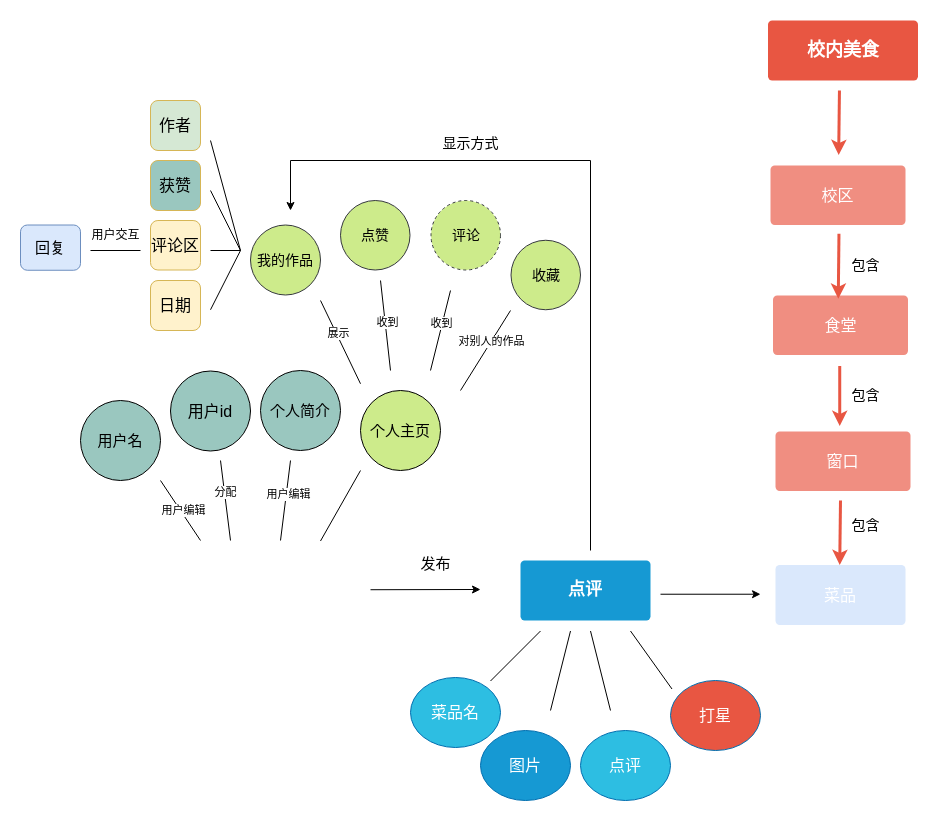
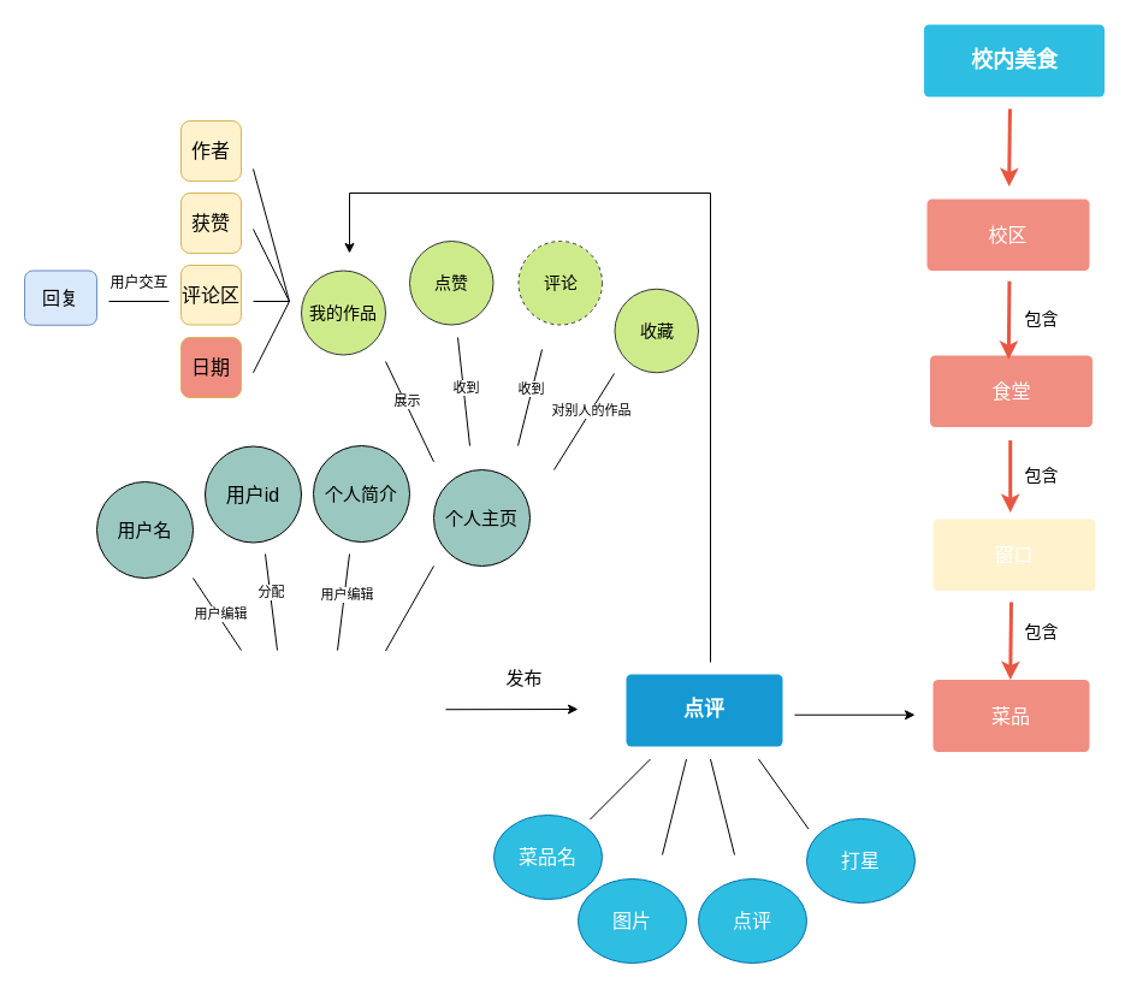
- <mxCell id="3" value="&lt;font style=&quot;font-size: 18px;&quot;&gt;校内美食&lt;/font&gt;" style="rounded=1;whiteSpace=wrap;html=1;shadow=0;labelBackgroundColor=none;strokeColor=none;strokeWidth=3;fillColor=#e85642;fontFamily=Helvetica;fontSize=14;fontColor=#FFFFFF;align=center;spacing=5;fontStyle=1;arcSize=7;perimeterSpacing=2;" parent="1" vertex="1"><mxGeometry x="767.5" y="20" width="150" height="60" as="geometry" /></mxCell>
+ <mxCell id="3" value="&lt;font style=&quot;font-size: 18px;&quot;&gt;校内美食&lt;/font&gt;" style="rounded=1;whiteSpace=wrap;html=1;shadow=0;labelBackgroundColor=none;strokeColor=none;strokeWidth=3;fillColor=#2dbee2;fontFamily=Helvetica;fontSize=14;fontColor=#FFFFFF;align=center;spacing=5;fontStyle=1;arcSize=7;perimeterSpacing=2;" parent="1" vertex="1"><mxGeometry x="767.5" y="20" width="150" height="60" as="geometry" /></mxCell>
- <mxCell id="52" value="&lt;font style=&quot;font-size: 16px;&quot;&gt;作者&lt;/font&gt;" style="rounded=1;whiteSpace=wrap;html=1;fillColor=#d5e8d4;strokeColor=#d6b656;" vertex="1" parent="1"><mxGeometry x="150" y="100" width="50" height="50" as="geometry" /></mxCell>
+ <mxCell id="52" value="&lt;font style=&quot;font-size: 16px;&quot;&gt;作者&lt;/font&gt;" style="rounded=1;whiteSpace=wrap;html=1;fillColor=#fff2cc;strokeColor=#d6b656;" vertex="1" parent="1"><mxGeometry x="150" y="100" width="50" height="50" as="geometry" /></mxCell>
- <mxCell id="54" value="&lt;font style=&quot;font-size: 14px;&quot;&gt;显示方式&lt;/font&gt;" style="text;html=1;align=center;verticalAlign=middle;resizable=0;points=[];autosize=1;strokeColor=none;fillColor=none;" vertex="1" parent="1"><mxGeometry x="430" y="128" width="80" height="30" as="geometry" /></mxCell>
- <mxCell id="51" value="&lt;span style=&quot;font-size: 16px;&quot;&gt;获赞&lt;/span&gt;" style="rounded=1;whiteSpace=wrap;html=1;fillColor=#9ac7bf;strokeColor=#d6b656;" vertex="1" parent="1"><mxGeometry x="150" y="160" width="50" height="50" as="geometry" /></mxCell>
+ <mxCell id="51" value="&lt;span style=&quot;font-size: 16px;&quot;&gt;获赞&lt;/span&gt;" style="rounded=1;whiteSpace=wrap;html=1;fillColor=#fff2cc;strokeColor=#d6b656;" vertex="1" parent="1"><mxGeometry x="150" y="160" width="50" height="50" as="geometry" /></mxCell>
- <mxCell id="50" value="&lt;font style=&quot;font-size: 16px;&quot;&gt;日期&lt;/font&gt;" style="rounded=1;whiteSpace=wrap;html=1;fillColor=#fff2cc;strokeColor=#d6b656;" vertex="1" parent="1"><mxGeometry x="150" y="280" width="50" height="50" as="geometry" /></mxCell>
+ <mxCell id="50" value="&lt;font style=&quot;font-size: 16px;&quot;&gt;日期&lt;/font&gt;" style="rounded=1;whiteSpace=wrap;html=1;fillColor=#f08e81;strokeColor=#d6b656;" vertex="1" parent="1"><mxGeometry x="150" y="280" width="50" height="50" as="geometry" /></mxCell>
- <mxCell id="26" value="&lt;span style=&quot;font-size: 15px;&quot;&gt;个人主页&lt;/span&gt;" style="ellipse;whiteSpace=wrap;html=1;fillColor=#cdeb8b;" vertex="1" parent="1"><mxGeometry x="360" y="390" width="80" height="80" as="geometry" /></mxCell>
+ <mxCell id="26" value="&lt;span style=&quot;font-size: 15px;&quot;&gt;个人主页&lt;/span&gt;" style="ellipse;whiteSpace=wrap;html=1;fillColor=#9AC7BF;" vertex="1" parent="1"><mxGeometry x="360" y="390" width="80" height="80" as="geometry" /></mxCell>
- <mxCell id="6" value="&lt;font style=&quot;font-size: 16px;&quot;&gt;窗口&lt;/font&gt;" style="rounded=1;whiteSpace=wrap;html=1;shadow=0;labelBackgroundColor=none;strokeColor=none;strokeWidth=3;fillColor=#f08e81;fontFamily=Helvetica;fontSize=14;fontColor=#FFFFFF;align=center;spacing=5;fontStyle=0;arcSize=7;perimeterSpacing=2;" vertex="1" parent="1"><mxGeometry x="775" y="431" width="135" height="59.5" as="geometry" /></mxCell>
+ <mxCell id="6" value="&lt;font style=&quot;font-size: 16px;&quot;&gt;窗口&lt;/font&gt;" style="rounded=1;whiteSpace=wrap;html=1;shadow=0;labelBackgroundColor=none;strokeColor=none;strokeWidth=3;fillColor=#fff2cc;fontFamily=Helvetica;fontSize=14;fontColor=#FFFFFF;align=center;spacing=5;fontStyle=0;arcSize=7;perimeterSpacing=2;" vertex="1" parent="1"><mxGeometry x="775" y="431" width="135" height="59.5" as="geometry" /></mxCell>
- <mxCell id="4" value="&lt;font style=&quot;font-size: 16px;&quot;&gt;菜品&lt;/font&gt;" style="rounded=1;whiteSpace=wrap;html=1;shadow=0;labelBackgroundColor=none;strokeColor=none;strokeWidth=3;fillColor=#dae8fc;fontFamily=Helvetica;fontSize=14;fontColor=#FFFFFF;align=center;spacing=5;fontStyle=0;arcSize=7;perimeterSpacing=2;" parent="1" vertex="1"><mxGeometry x="775" y="564.5" width="130" height="60" as="geometry" /></mxCell>
+ <mxCell id="4" value="&lt;font style=&quot;font-size: 16px;&quot;&gt;菜品&lt;/font&gt;" style="rounded=1;whiteSpace=wrap;html=1;shadow=0;labelBackgroundColor=none;strokeColor=none;strokeWidth=3;fillColor=#f08e81;fontFamily=Helvetica;fontSize=14;fontColor=#FFFFFF;align=center;spacing=5;fontStyle=0;arcSize=7;perimeterSpacing=2;" parent="1" vertex="1"><mxGeometry x="775" y="564.5" width="130" height="60" as="geometry" /></mxCell>
- <mxCell id="15" value="&lt;span style=&quot;font-size: 16px;&quot;&gt;打星&lt;/span&gt;" style="ellipse;whiteSpace=wrap;html=1;fillColor=#e85642;strokeColor=#006EAF;fontColor=#ffffff;" vertex="1" parent="1"><mxGeometry x="670" y="680" width="90" height="70" as="geometry" /></mxCell>
+ <mxCell id="15" value="&lt;span style=&quot;font-size: 16px;&quot;&gt;打星&lt;/span&gt;" style="ellipse;whiteSpace=wrap;html=1;fillColor=#2DBEE2;strokeColor=#006EAF;fontColor=#ffffff;" vertex="1" parent="1"><mxGeometry x="670" y="680" width="90" height="70" as="geometry" /></mxCell>
- <mxCell id="13" value="&lt;span style=&quot;font-size: 16px;&quot;&gt;图片&lt;/span&gt;" style="ellipse;whiteSpace=wrap;html=1;fillColor=#1699d3;strokeColor=#006EAF;fontColor=#ffffff;" vertex="1" parent="1"><mxGeometry x="480" y="730" width="90" height="70" as="geometry" /></mxCell>
+ <mxCell id="13" value="&lt;span style=&quot;font-size: 16px;&quot;&gt;图片&lt;/span&gt;" style="ellipse;whiteSpace=wrap;html=1;fillColor=#2DBEE2;strokeColor=#006EAF;fontColor=#ffffff;" vertex="1" parent="1"><mxGeometry x="480" y="730" width="90" height="70" as="geometry" /></mxCell>
